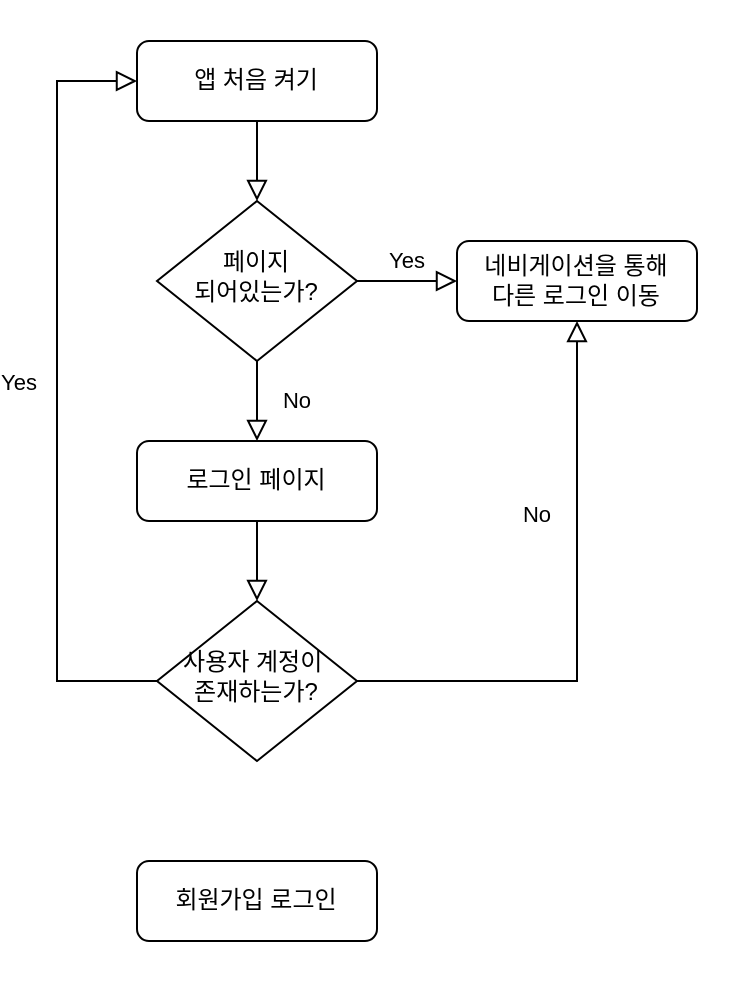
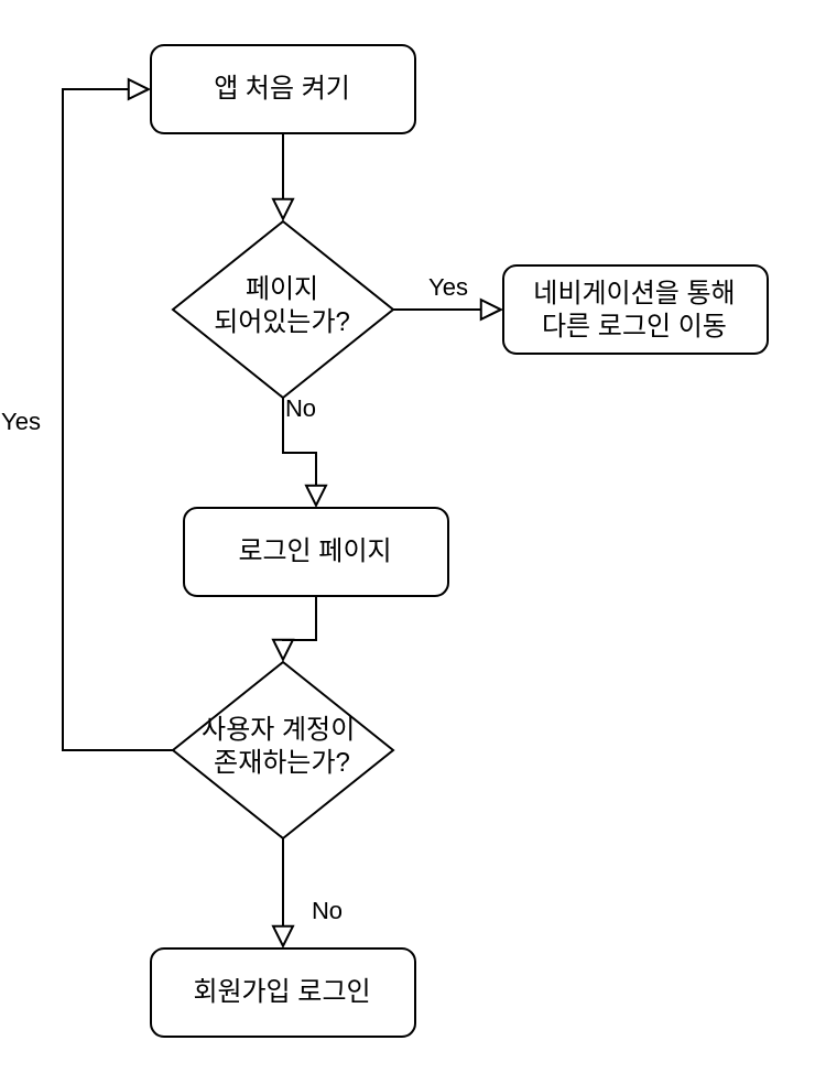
- <mxCell id="14" value="로그인 페이지" style="rounded=1;whiteSpace=wrap;html=1;" parent="1" vertex="1"><mxGeometry x="60" y="220" width="120" height="40" as="geometry" /></mxCell>
+ <mxCell id="14" value="로그인 페이지" style="rounded=1;whiteSpace=wrap;html=1;" parent="1" vertex="1"><mxGeometry x="75" y="230" width="120" height="40" as="geometry" /></mxCell>
- <mxCell id="8" value="No" style="rounded=0;html=1;jettySize=auto;orthogonalLoop=1;fontSize=11;endArrow=block;endFill=0;endSize=8;strokeWidth=1;shadow=0;labelBackgroundColor=none;edgeStyle=orthogonalEdgeStyle;" parent="1" source="11" target="7" edge="1"><mxGeometry x="0.333" y="20" relative="1" as="geometry"><mxPoint as="offset" /></mxGeometry></mxCell>
+ <mxCell id="8" value="No" style="rounded=0;html=1;jettySize=auto;orthogonalLoop=1;fontSize=11;endArrow=block;endFill=0;endSize=8;strokeWidth=1;shadow=0;labelBackgroundColor=none;edgeStyle=orthogonalEdgeStyle;" parent="1" source="11" target="12" edge="1"><mxGeometry x="0.333" y="20" relative="1" as="geometry"><mxPoint as="offset" /></mxGeometry></mxCell>
